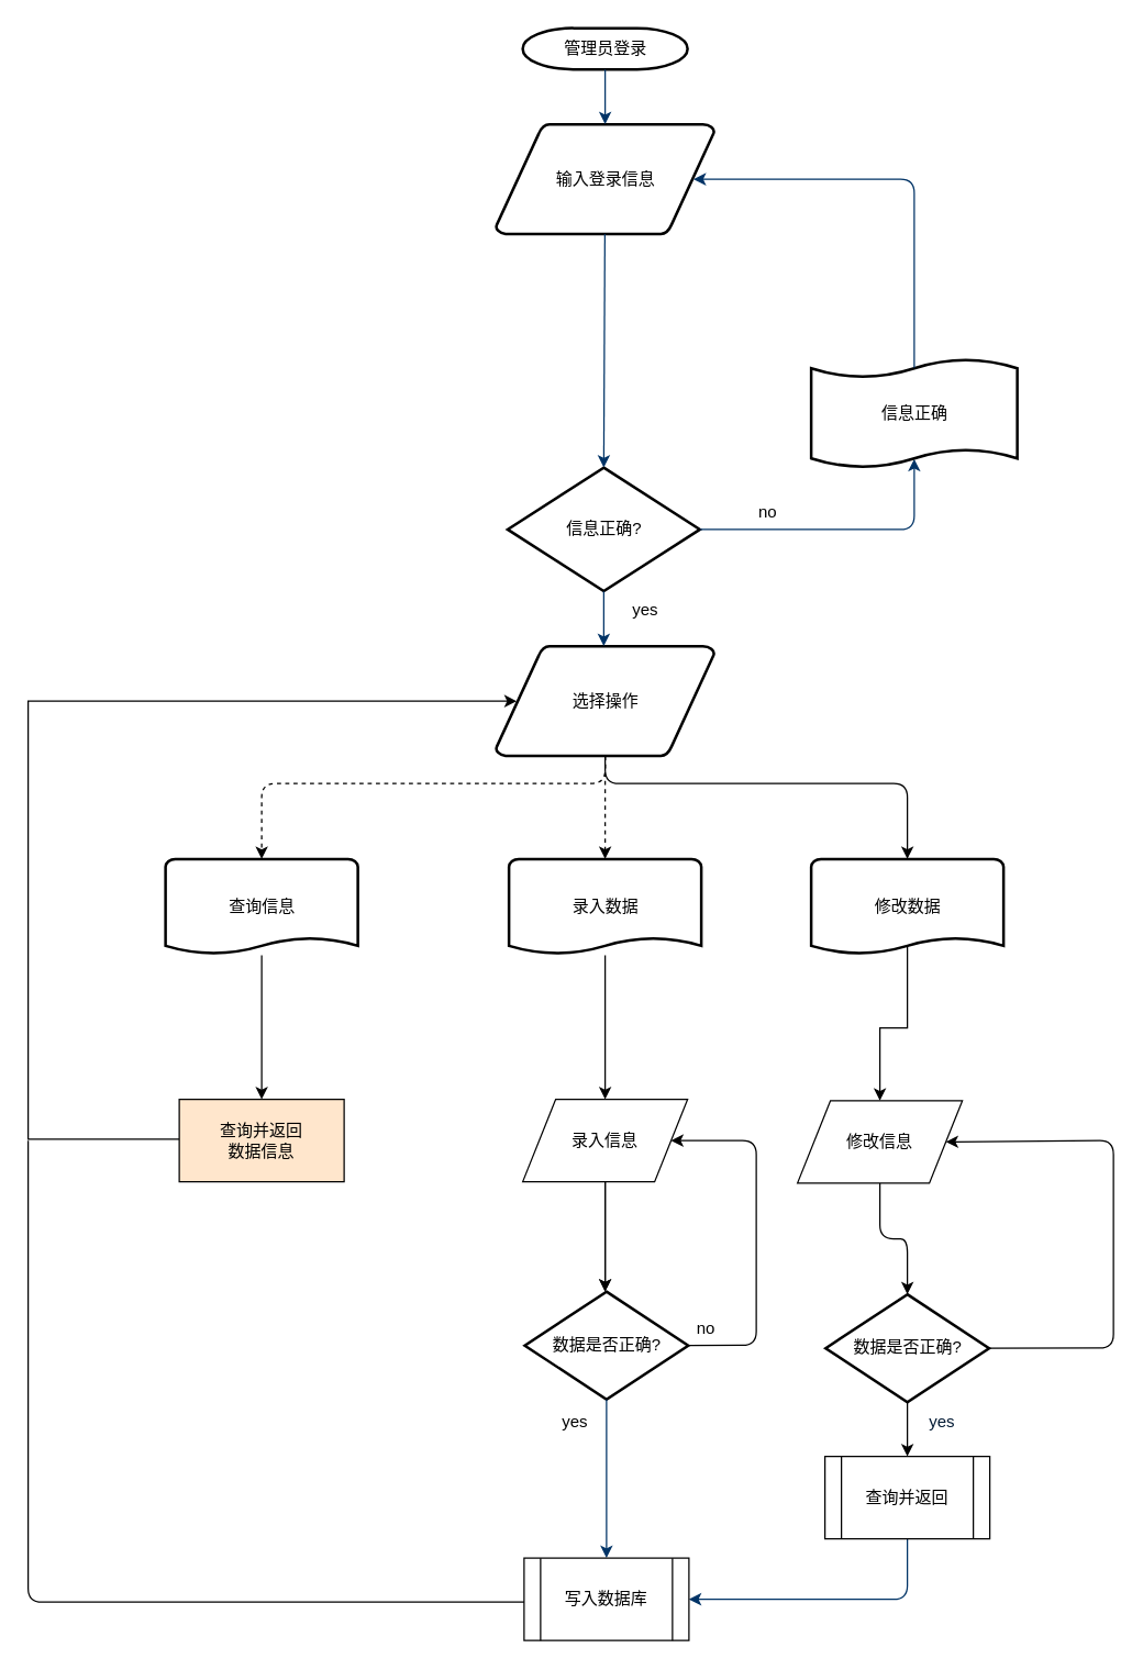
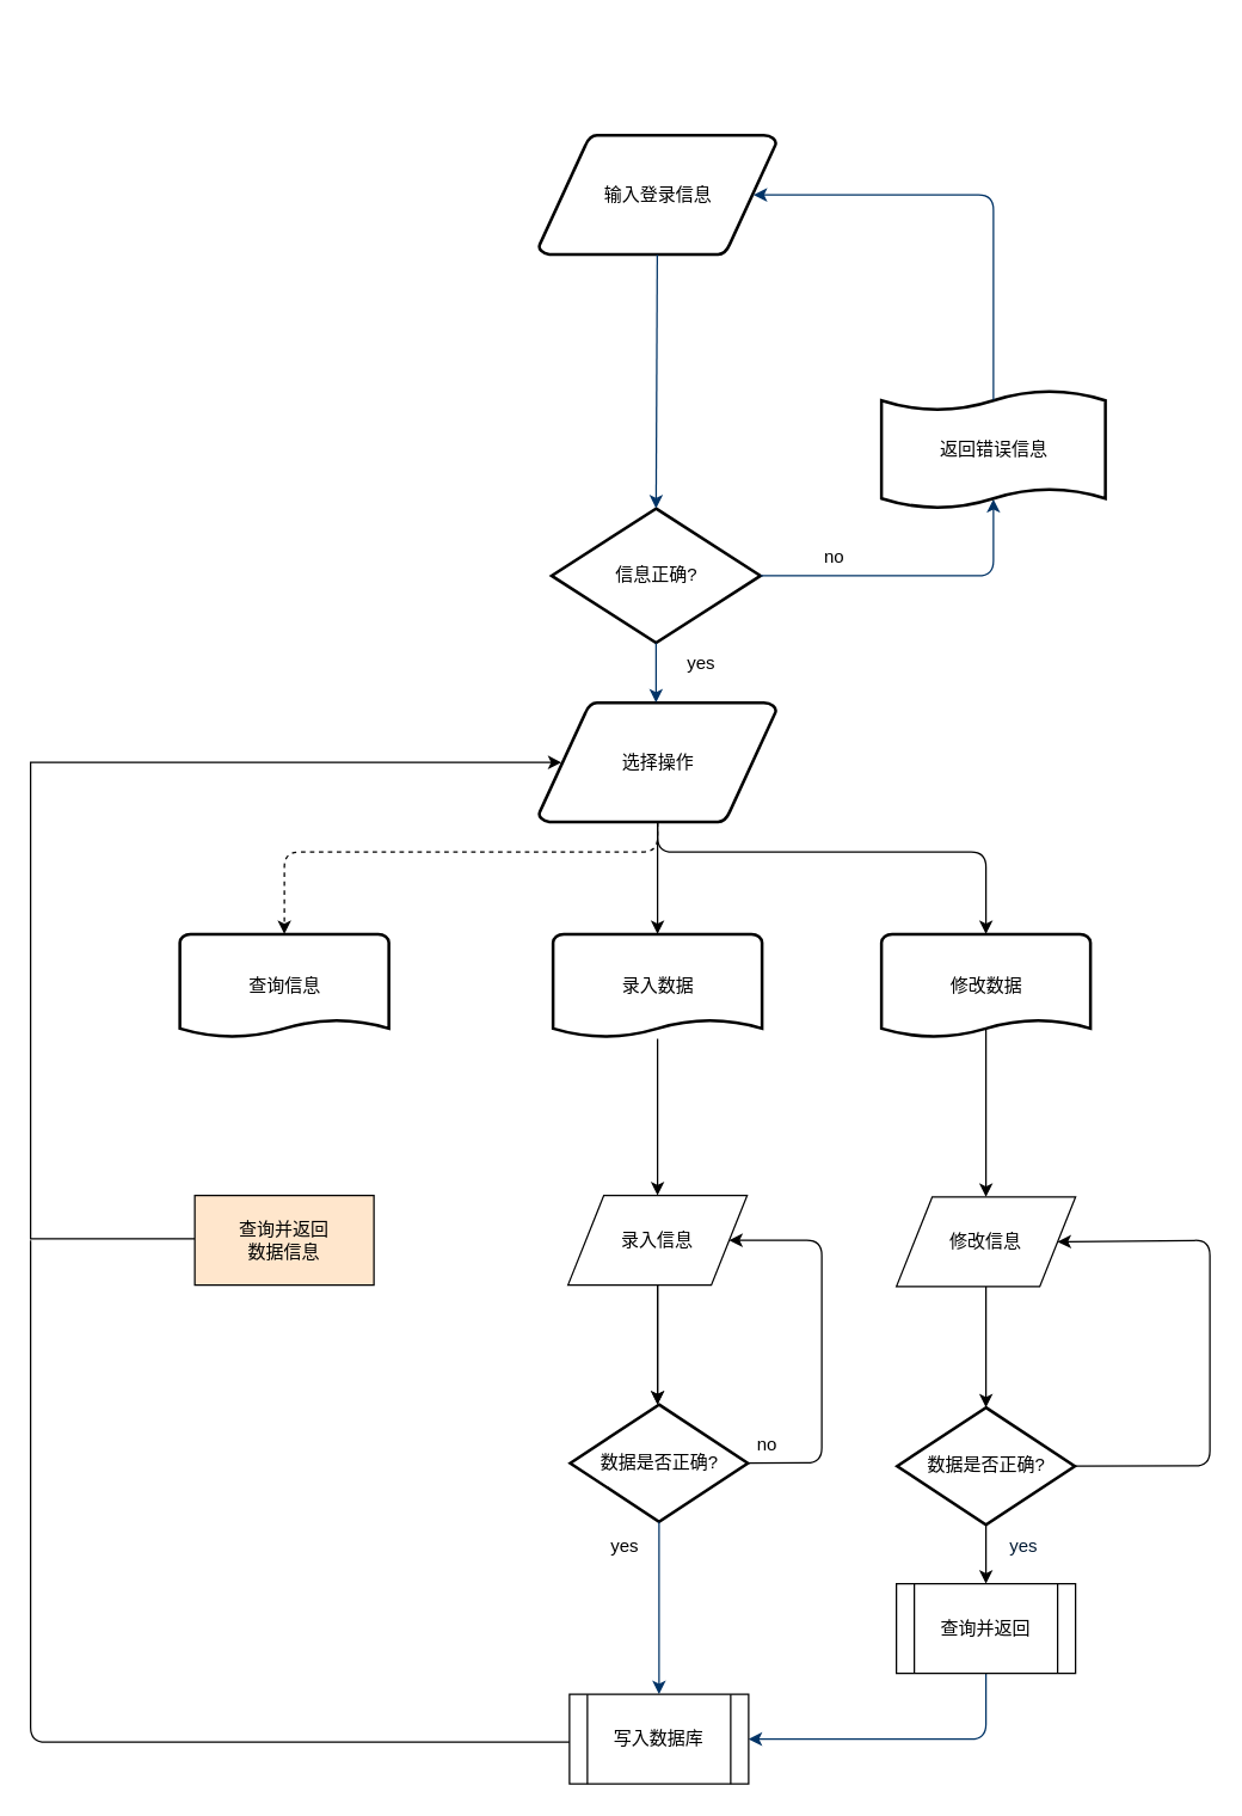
- <mxCell id="2" value="管理员登录" style="shape=mxgraph.flowchart.terminator;strokeWidth=2;gradientColor=none;gradientDirection=north;fontStyle=0;html=1;" parent="1" vertex="1"><mxGeometry x="380" y="20" width="120" height="30" as="geometry" /></mxCell>
- <mxCell id="7" style="fontStyle=1;strokeColor=#003366;strokeWidth=1;html=1;" parent="1" source="2" target="3" edge="1"><mxGeometry relative="1" as="geometry" /></mxCell>
- <mxCell id="24" value="信息正确" style="shape=mxgraph.flowchart.paper_tape;strokeWidth=2;gradientColor=none;gradientDirection=north;fontStyle=0;html=1;" parent="1" vertex="1"><mxGeometry x="590" y="260" width="150" height="81" as="geometry" /></mxCell>
+ <mxCell id="24" value="返回错误信息" style="shape=mxgraph.flowchart.paper_tape;strokeWidth=2;gradientColor=none;gradientDirection=north;fontStyle=0;html=1;" parent="1" vertex="1"><mxGeometry x="590" y="260" width="150" height="81" as="geometry" /></mxCell>
- <mxCell id="4" value="" style="edgeStyle=orthogonalEdgeStyle;rounded=0;orthogonalLoop=1;jettySize=auto;html=1;dashed=1;" edge="1" parent="1" source="5" target="16"><mxGeometry relative="1" as="geometry" /></mxCell>
+ <mxCell id="4" value="" style="edgeStyle=orthogonalEdgeStyle;rounded=0;orthogonalLoop=1;jettySize=auto;html=1;" edge="1" parent="1" source="5" target="16"><mxGeometry relative="1" as="geometry" /></mxCell>
- <mxCell id="13" value="" style="edgeStyle=orthogonalEdgeStyle;rounded=0;orthogonalLoop=1;jettySize=auto;html=1;entryX=0.5;entryY=0;entryDx=0;entryDy=0;" edge="1" parent="1" source="14" target="28"><mxGeometry relative="1" as="geometry"><mxPoint x="190" y="890" as="targetPoint" /></mxGeometry></mxCell>
- <mxCell id="35" value="修改信息" style="shape=parallelogram;perimeter=parallelogramPerimeter;whiteSpace=wrap;html=1;" vertex="1" parent="1"><mxGeometry x="580" y="801" width="120" height="60" as="geometry" /></mxCell>
+ <mxCell id="35" value="修改信息" style="shape=parallelogram;perimeter=parallelogramPerimeter;whiteSpace=wrap;html=1;" vertex="1" parent="1"><mxGeometry x="600" y="801" width="120" height="60" as="geometry" /></mxCell>
